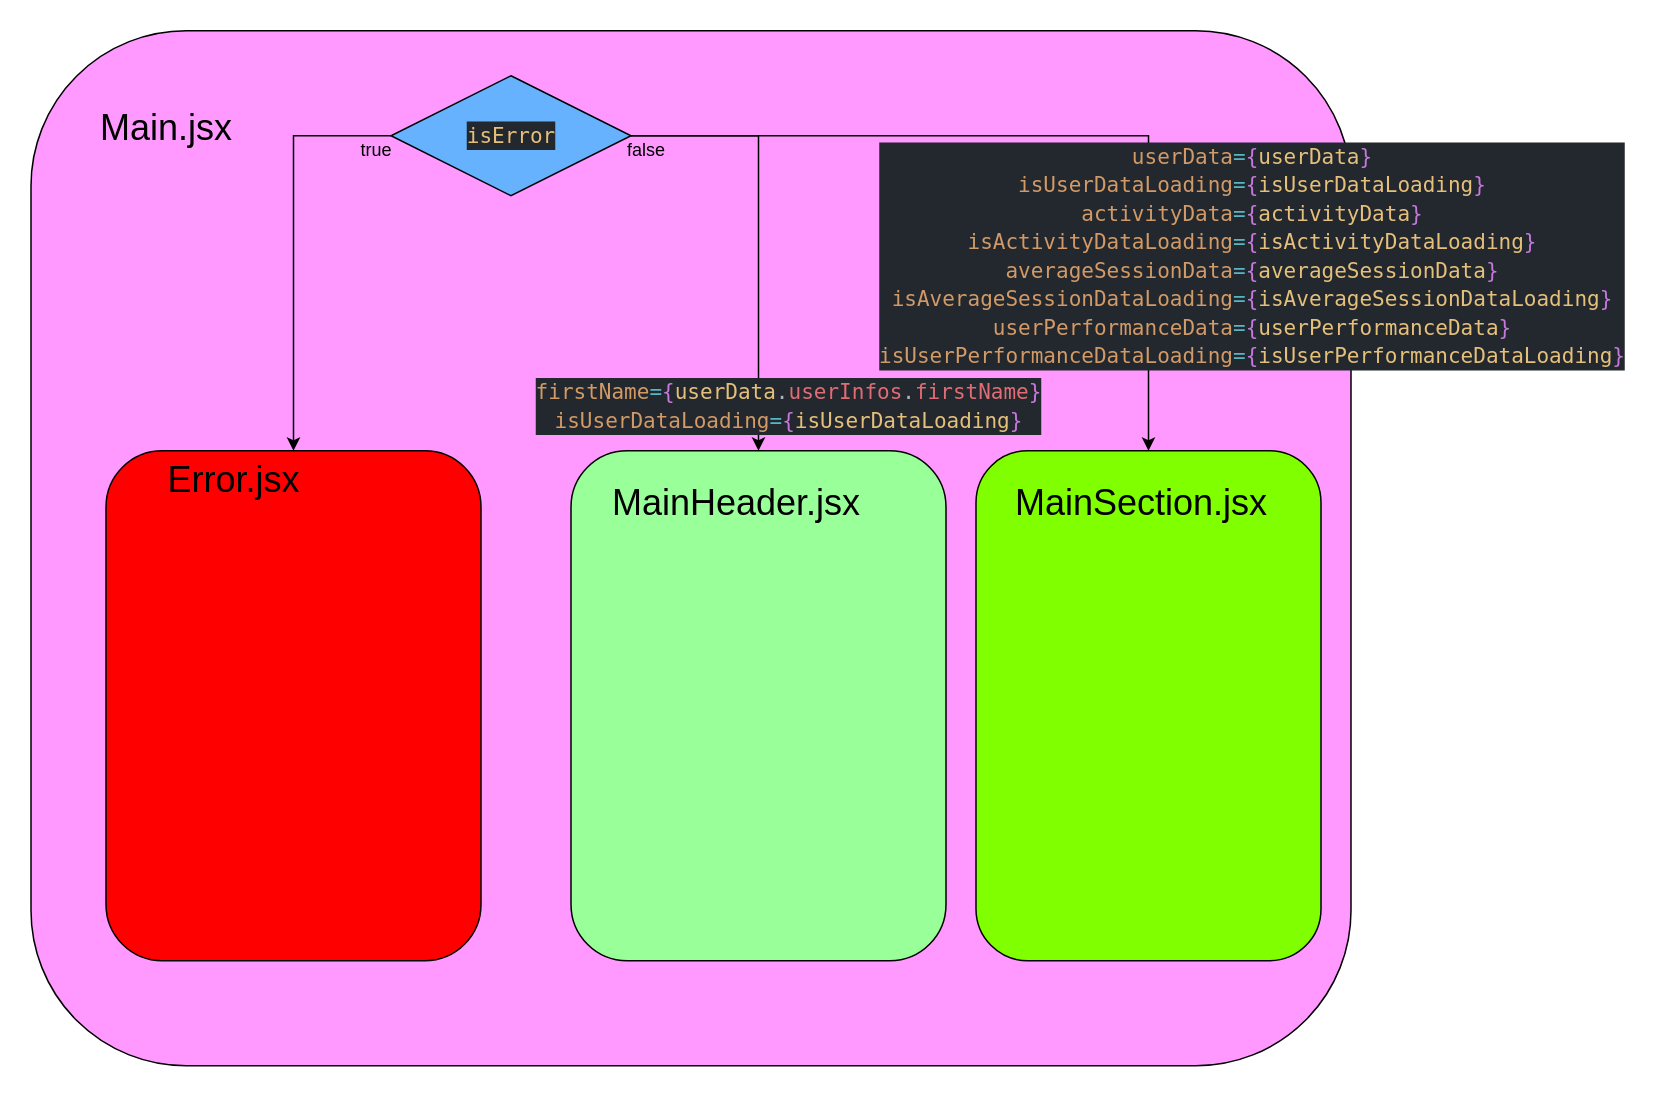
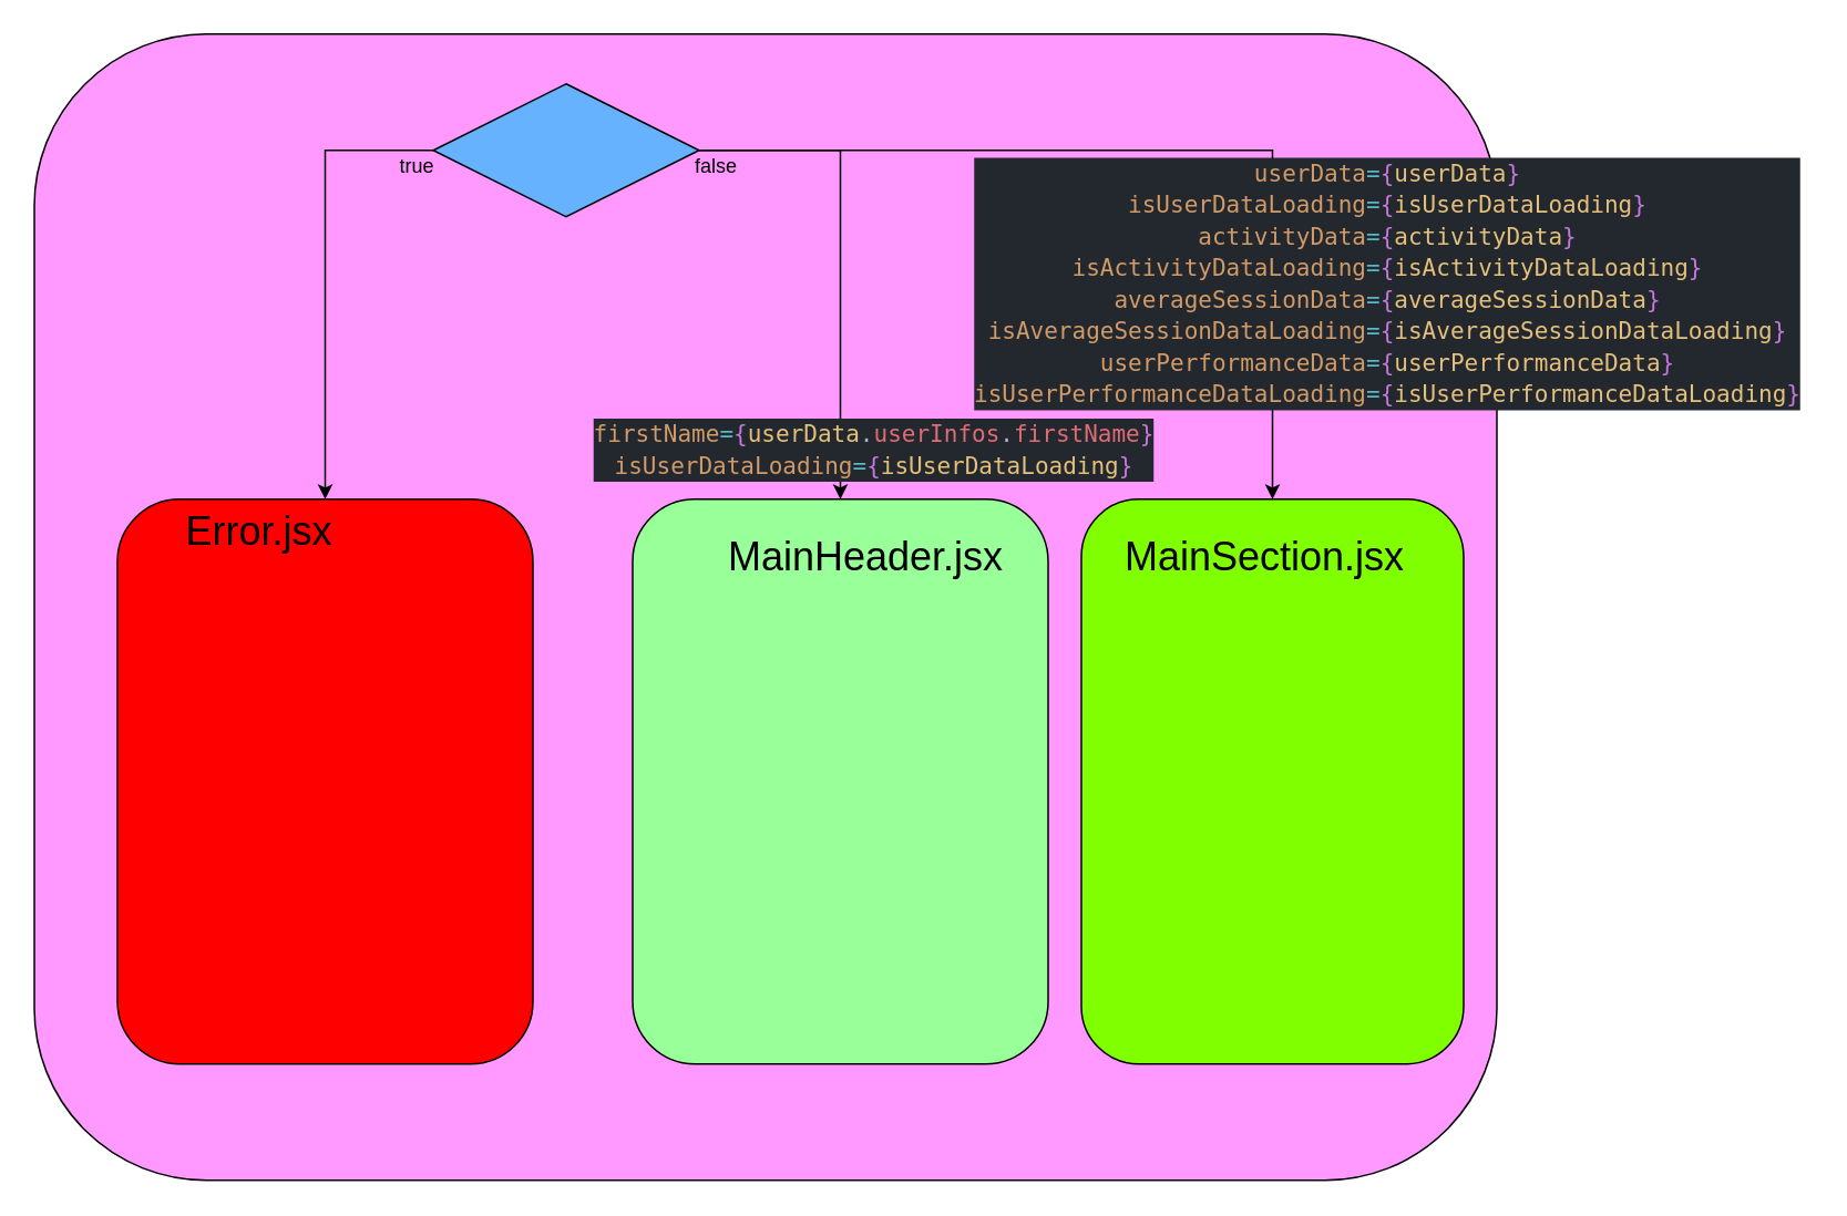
- <mxCell id="3" value="Main.jsx" style="text;html=1;align=center;verticalAlign=middle;resizable=0;points=[];autosize=1;strokeColor=none;fillColor=none;fontSize=24;fontFamily=Helvetica;fontColor=default;" vertex="1" parent="1"><mxGeometry x="60" y="70" width="100" height="30" as="geometry" /></mxCell>
- <mxCell id="14" value="&lt;div style=&quot;color: rgb(171 , 178 , 191) ; background-color: rgb(35 , 39 , 46) ; font-family: &amp;#34;droid sans mono&amp;#34; , &amp;#34;monospace&amp;#34; , monospace ; font-size: 14px ; line-height: 19px&quot;&gt;&lt;span style=&quot;color: #e5c07b&quot;&gt;isError&lt;/span&gt;&lt;/div&gt;" style="text;html=1;align=center;verticalAlign=middle;resizable=0;points=[];autosize=1;strokeColor=none;fillColor=none;" vertex="1" parent="1"><mxGeometry x="305" y="80" width="70" height="20" as="geometry" /></mxCell>
- <mxCell id="5" value="MainHeader.jsx" style="text;html=1;align=center;verticalAlign=middle;resizable=0;points=[];autosize=1;strokeColor=none;fillColor=none;fontSize=24;fontFamily=Helvetica;fontColor=default;" vertex="1" parent="1"><mxGeometry x="400" y="320" width="180" height="30" as="geometry" /></mxCell>
+ <mxCell id="5" value="MainHeader.jsx" style="text;html=1;align=center;verticalAlign=middle;resizable=0;points=[];autosize=1;strokeColor=none;fillColor=none;fontSize=24;fontFamily=Helvetica;fontColor=default;" vertex="1" parent="1"><mxGeometry x="430" y="320" width="180" height="30" as="geometry" /></mxCell>
